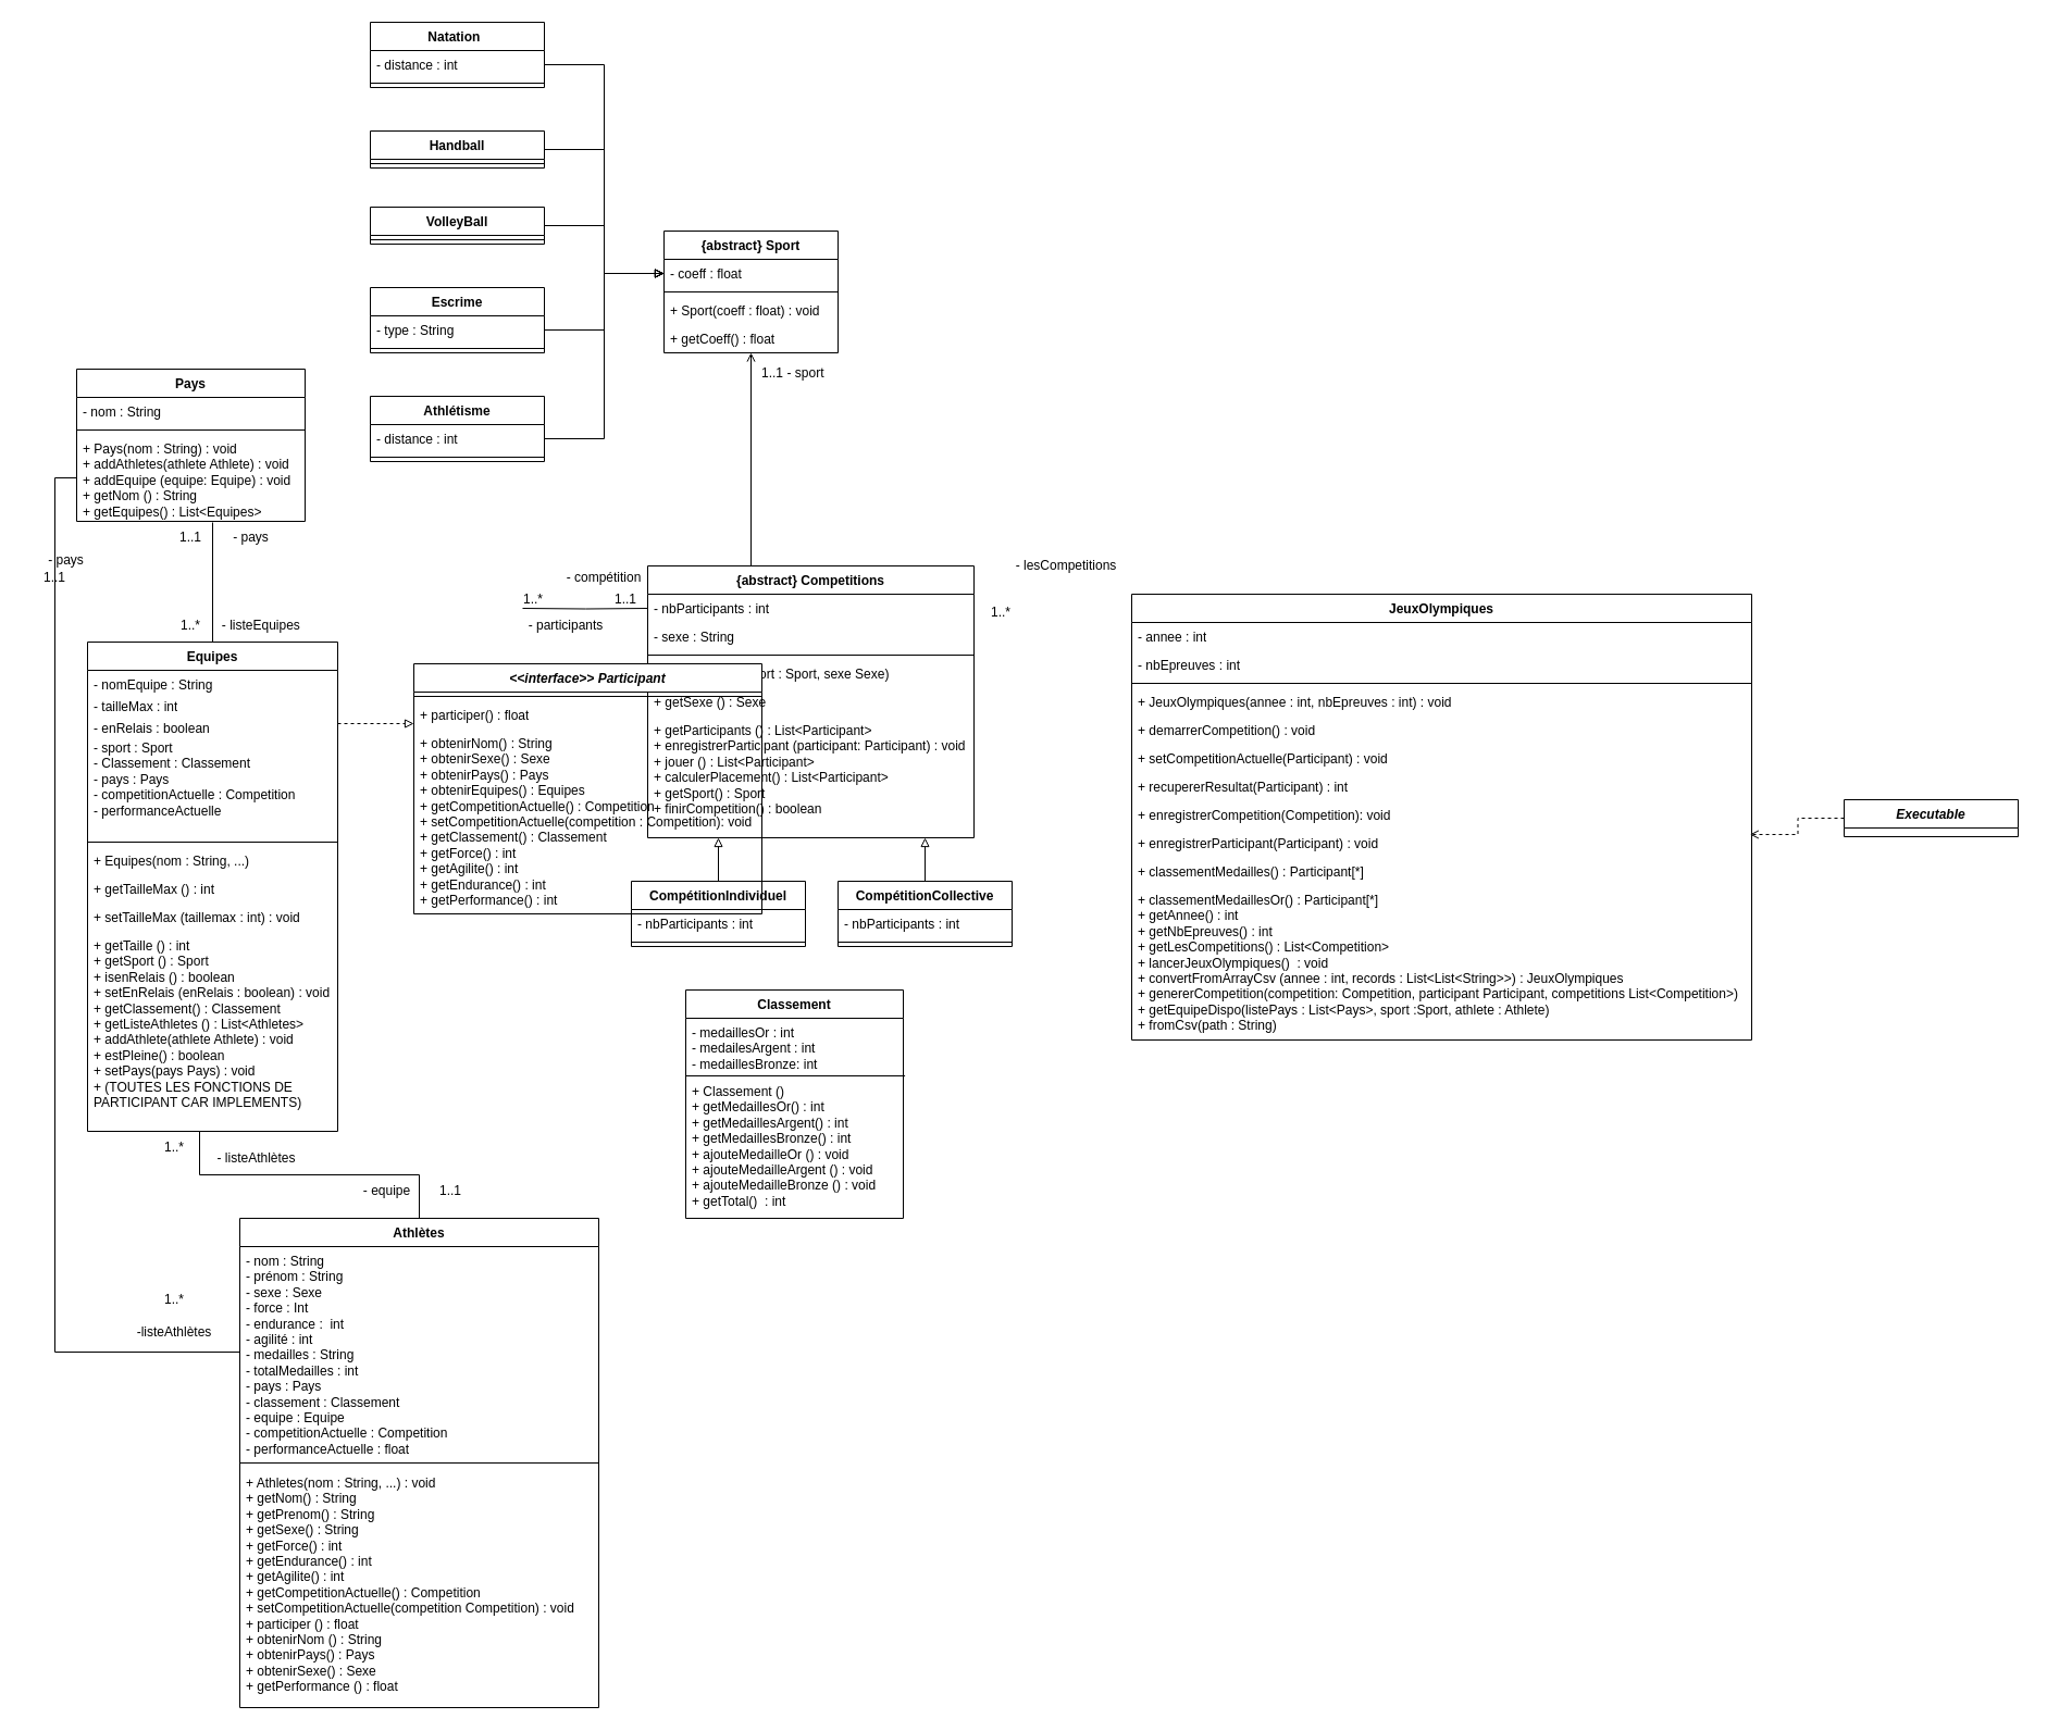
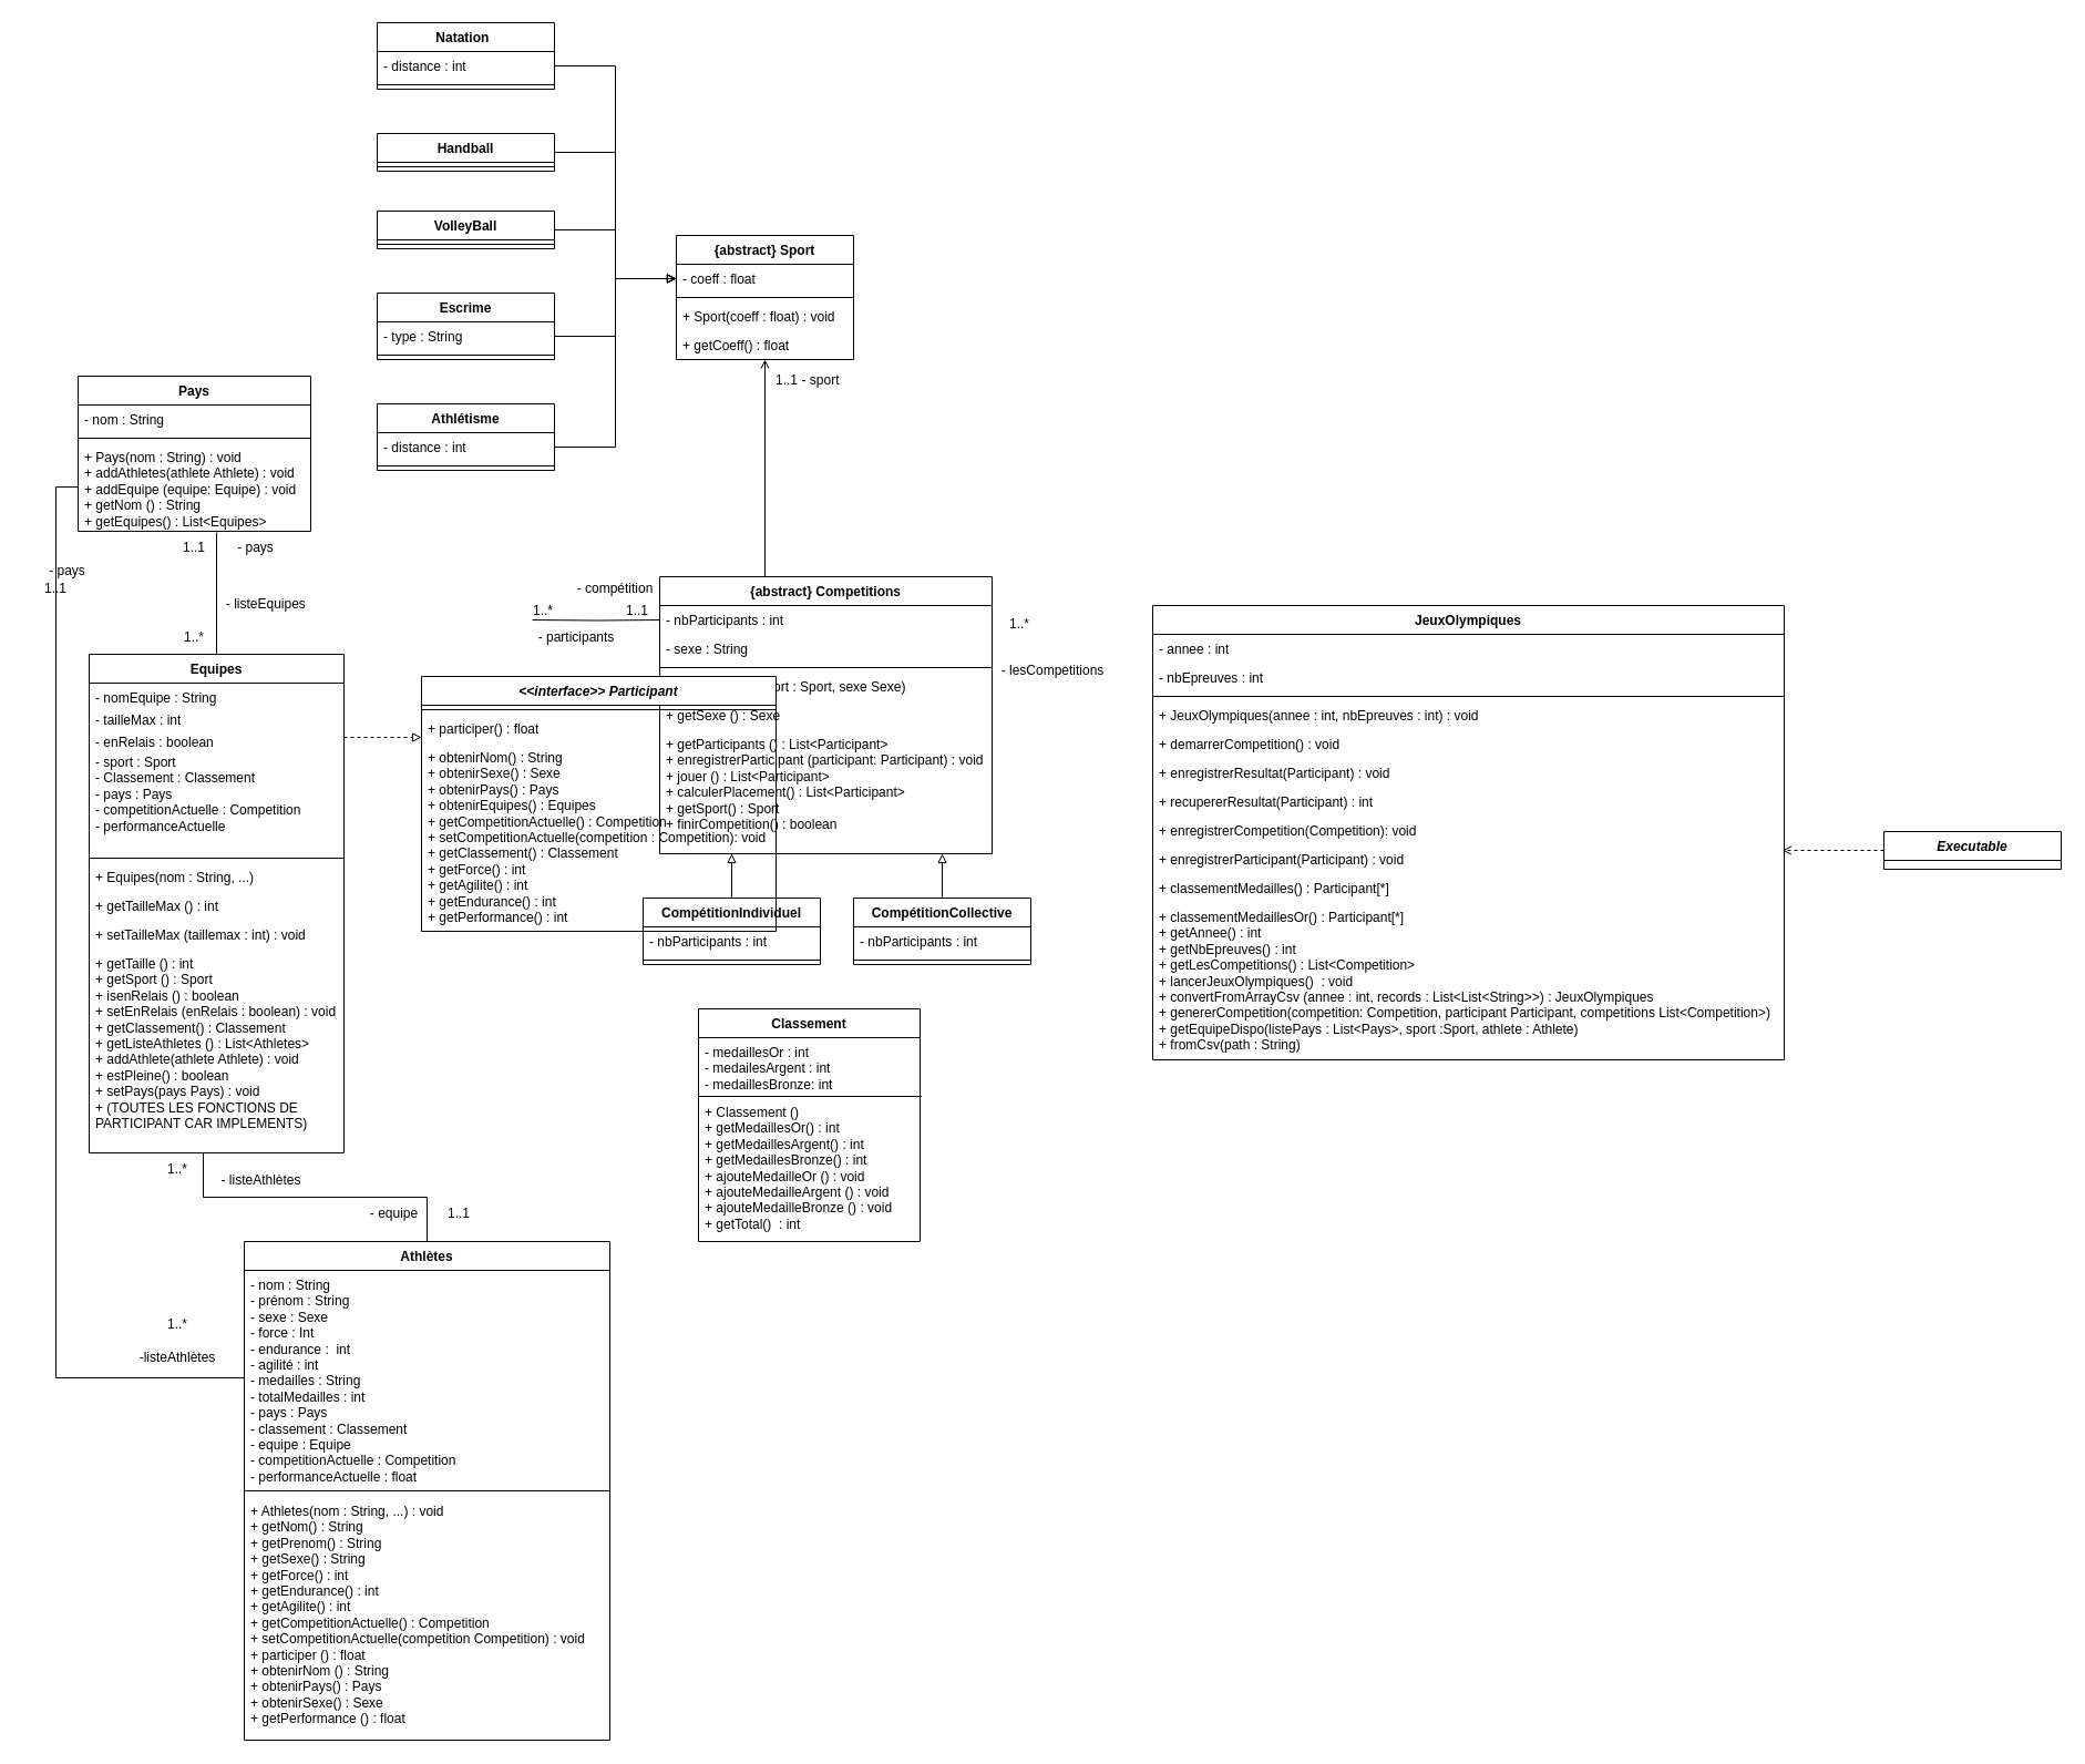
- <mxCell id="78" value="- lesCompetitions" style="text;html=1;align=center;verticalAlign=middle;whiteSpace=wrap;rounded=0;" parent="1" vertex="1"><mxGeometry x="930" y="505" width="100" height="30" as="geometry" /></mxCell>
+ <mxCell id="78" value="- lesCompetitions" style="text;html=1;align=center;verticalAlign=middle;whiteSpace=wrap;rounded=0;" parent="1" vertex="1"><mxGeometry x="900" y="590" width="100" height="30" as="geometry" /></mxCell>
- <mxCell id="81" value="- listeEquipes&amp;nbsp;" style="text;html=1;align=center;verticalAlign=middle;resizable=0;points=[];autosize=1;strokeColor=none;fillColor=none;" parent="1" vertex="1"><mxGeometry x="191" y="560" width="100" height="30" as="geometry" /></mxCell>
+ <mxCell id="81" value="- listeEquipes&amp;nbsp;" style="text;html=1;align=center;verticalAlign=middle;resizable=0;points=[];autosize=1;strokeColor=none;fillColor=none;" parent="1" vertex="1"><mxGeometry x="191" y="530" width="100" height="30" as="geometry" /></mxCell>
- <mxCell id="70" value="+ setCompetitionActuelle(Participant) : void" style="text;strokeColor=none;fillColor=none;align=left;verticalAlign=top;spacingLeft=4;spacingRight=4;overflow=hidden;rotatable=0;points=[[0,0.5],[1,0.5]];portConstraint=eastwest;whiteSpace=wrap;html=1;" parent="64" vertex="1"><mxGeometry y="138" width="570" height="26" as="geometry" /></mxCell>
+ <mxCell id="70" value="+ enregistrerResultat(Participant) : void" style="text;strokeColor=none;fillColor=none;align=left;verticalAlign=top;spacingLeft=4;spacingRight=4;overflow=hidden;rotatable=0;points=[[0,0.5],[1,0.5]];portConstraint=eastwest;whiteSpace=wrap;html=1;" parent="64" vertex="1"><mxGeometry y="138" width="570" height="26" as="geometry" /></mxCell>
- <mxCell id="104" value="&lt;i&gt;Executable&lt;/i&gt;" style="swimlane;fontStyle=1;align=center;verticalAlign=top;childLayout=stackLayout;horizontal=1;startSize=26;horizontalStack=0;resizeParent=1;resizeParentMax=0;resizeLast=0;collapsible=1;marginBottom=0;whiteSpace=wrap;html=1;" vertex="1" parent="1"><mxGeometry x="1695" y="735" width="160" height="34" as="geometry" /></mxCell>
+ <mxCell id="104" value="&lt;i&gt;Executable&lt;/i&gt;" style="swimlane;fontStyle=1;align=center;verticalAlign=top;childLayout=stackLayout;horizontal=1;startSize=26;horizontalStack=0;resizeParent=1;resizeParentMax=0;resizeLast=0;collapsible=1;marginBottom=0;whiteSpace=wrap;html=1;" vertex="1" parent="1"><mxGeometry x="1700" y="750" width="160" height="34" as="geometry" /></mxCell>
